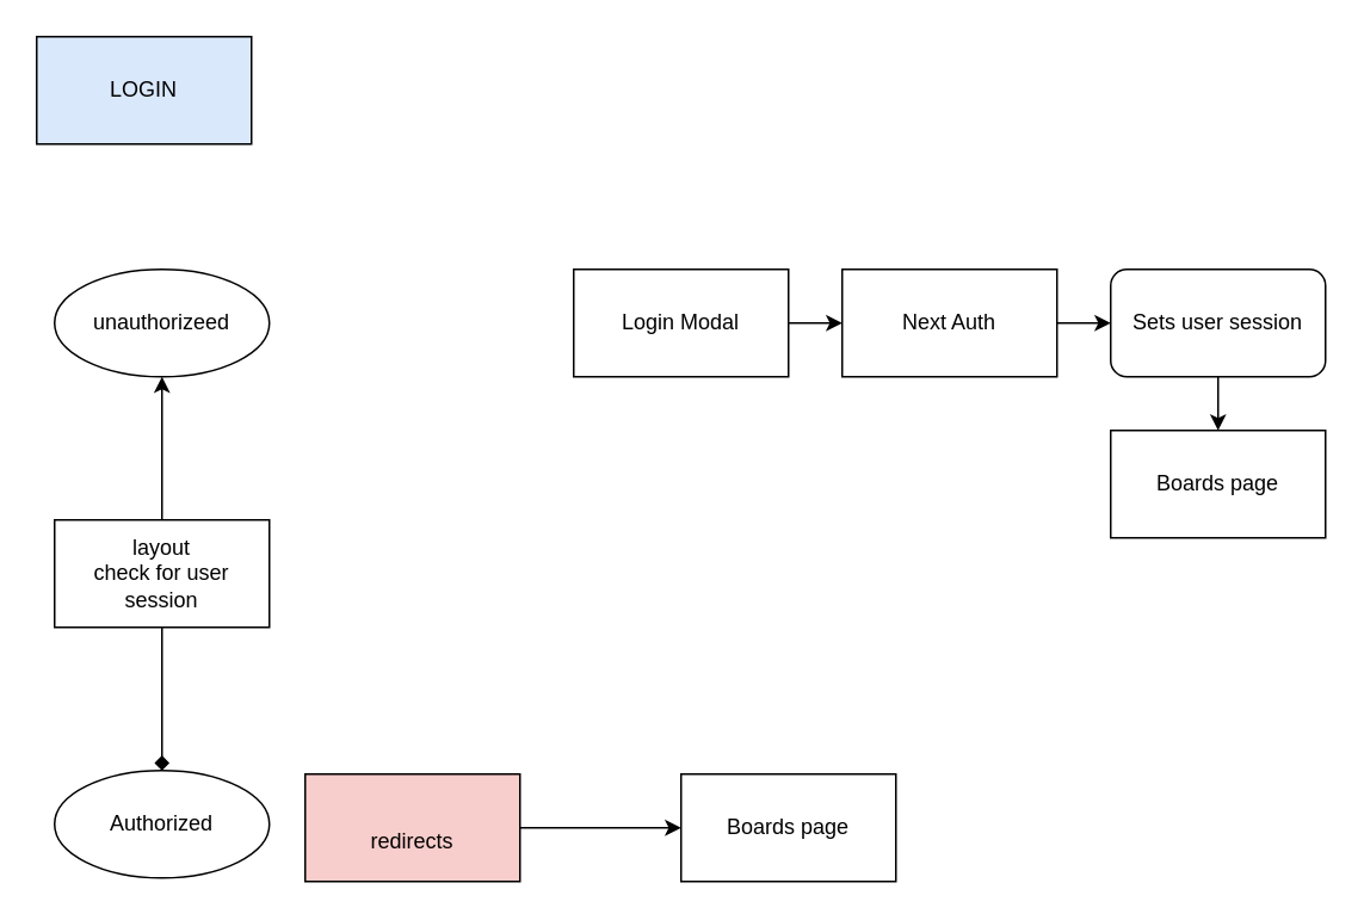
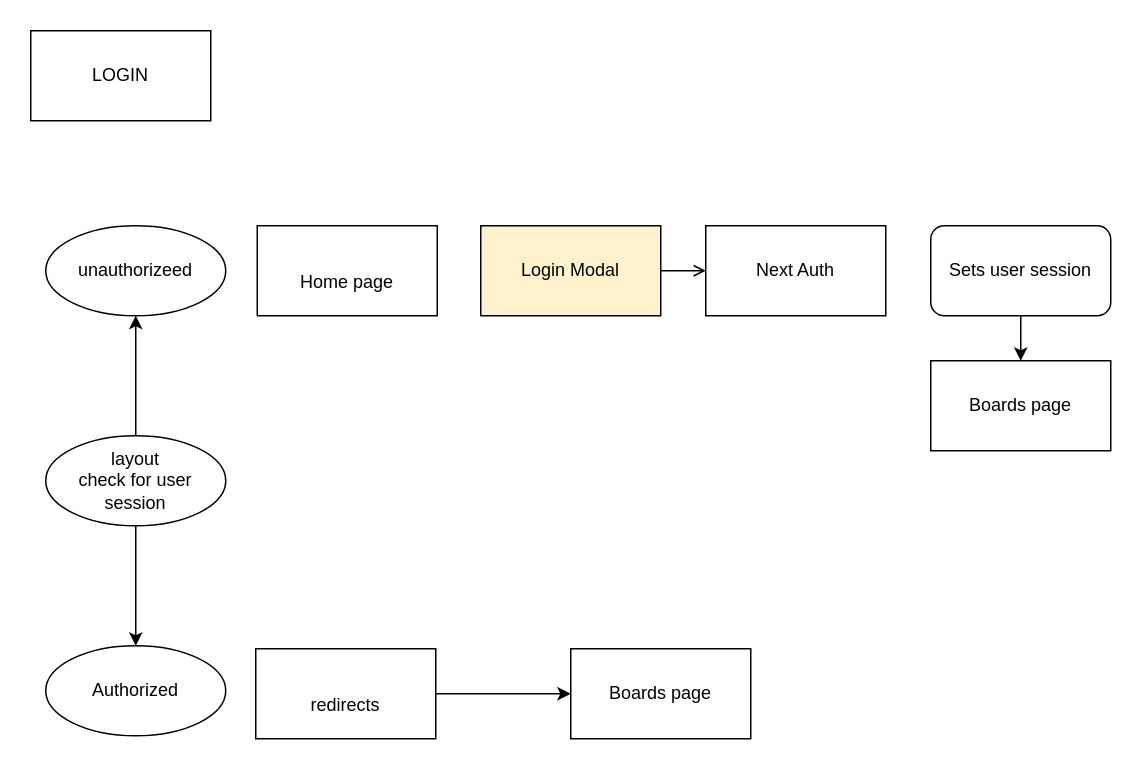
- <mxCell id="18" value="LOGIN" style="rounded=0;whiteSpace=wrap;html=1;fillColor=#dae8fc;" vertex="1" parent="1"><mxGeometry x="20" y="20" width="120" height="60" as="geometry" /></mxCell>
+ <mxCell id="18" value="LOGIN" style="rounded=0;whiteSpace=wrap;html=1;" vertex="1" parent="1"><mxGeometry x="20" y="20" width="120" height="60" as="geometry" /></mxCell>
+ <mxCell id="7" value="&lt;br&gt;Home page" style="rounded=0;whiteSpace=wrap;html=1;" vertex="1" parent="1"><mxGeometry x="171" y="150" width="120" height="60" as="geometry" /></mxCell>
- <mxCell id="9" value="Login Modal" style="rounded=0;whiteSpace=wrap;html=1;" vertex="1" parent="1"><mxGeometry x="320" y="150" width="120" height="60" as="geometry" /></mxCell>
+ <mxCell id="9" value="Login Modal" style="rounded=0;whiteSpace=wrap;html=1;fillColor=#fff2cc;" vertex="1" parent="1"><mxGeometry x="320" y="150" width="120" height="60" as="geometry" /></mxCell>
- <mxCell id="8" value="" style="edgeStyle=orthogonalEdgeStyle;rounded=0;orthogonalLoop=1;jettySize=auto;html=1;" edge="1" parent="1" source="9" target="11"><mxGeometry relative="1" as="geometry" /></mxCell>
+ <mxCell id="8" value="" style="edgeStyle=orthogonalEdgeStyle;rounded=0;orthogonalLoop=1;jettySize=auto;html=1;endArrow=open;" edge="1" parent="1" source="9" target="11"><mxGeometry relative="1" as="geometry" /></mxCell>
- <mxCell id="10" value="" style="edgeStyle=orthogonalEdgeStyle;rounded=0;orthogonalLoop=1;jettySize=auto;html=1;" edge="1" parent="1" source="11" target="13"><mxGeometry relative="1" as="geometry" /></mxCell>
- <mxCell id="4" value="layout&lt;br&gt;check for user session" style="rounded=0;whiteSpace=wrap;html=1;" vertex="1" parent="1"><mxGeometry x="30" y="290" width="120" height="60" as="geometry" /></mxCell>
+ <mxCell id="4" value="layout&lt;br&gt;check for user session" style="ellipse;whiteSpace=wrap;html=1;" vertex="1" parent="1"><mxGeometry x="30" y="290" width="120" height="60" as="geometry" /></mxCell>
- <mxCell id="2" value="" style="edgeStyle=orthogonalEdgeStyle;rounded=0;orthogonalLoop=1;jettySize=auto;html=1;endArrow=diamond;" edge="1" parent="1" source="4" target="15"><mxGeometry relative="1" as="geometry" /></mxCell>
+ <mxCell id="2" value="" style="edgeStyle=orthogonalEdgeStyle;rounded=0;orthogonalLoop=1;jettySize=auto;html=1;" edge="1" parent="1" source="4" target="15"><mxGeometry relative="1" as="geometry" /></mxCell>
- <mxCell id="6" value="&lt;br&gt;redirects" style="rounded=0;whiteSpace=wrap;html=1;fillColor=#f8cecc;" vertex="1" parent="1"><mxGeometry x="170" y="432" width="120" height="60" as="geometry" /></mxCell>
+ <mxCell id="6" value="&lt;br&gt;redirects" style="rounded=0;whiteSpace=wrap;html=1;" vertex="1" parent="1"><mxGeometry x="170" y="432" width="120" height="60" as="geometry" /></mxCell>
